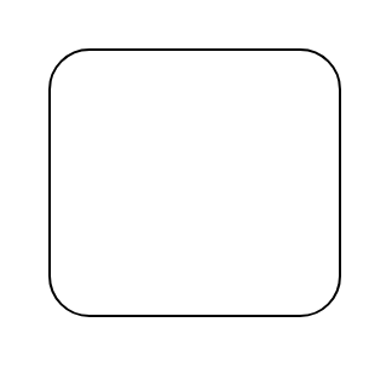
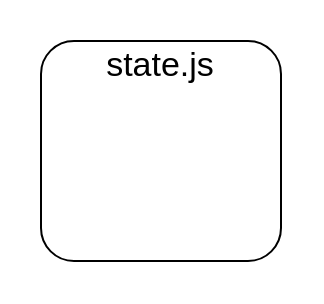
+ <mxCell id="3" value="&lt;font style=&quot;font-size: 17px&quot;&gt;&lt;br&gt;state.js&lt;br&gt;&lt;/font&gt;&lt;br&gt;" style="text;html=1;strokeColor=none;fillColor=none;align=center;verticalAlign=middle;whiteSpace=wrap;rounded=0;" vertex="1" parent="1"><mxGeometry x="25" y="20" width="110" height="20" as="geometry" /></mxCell>
